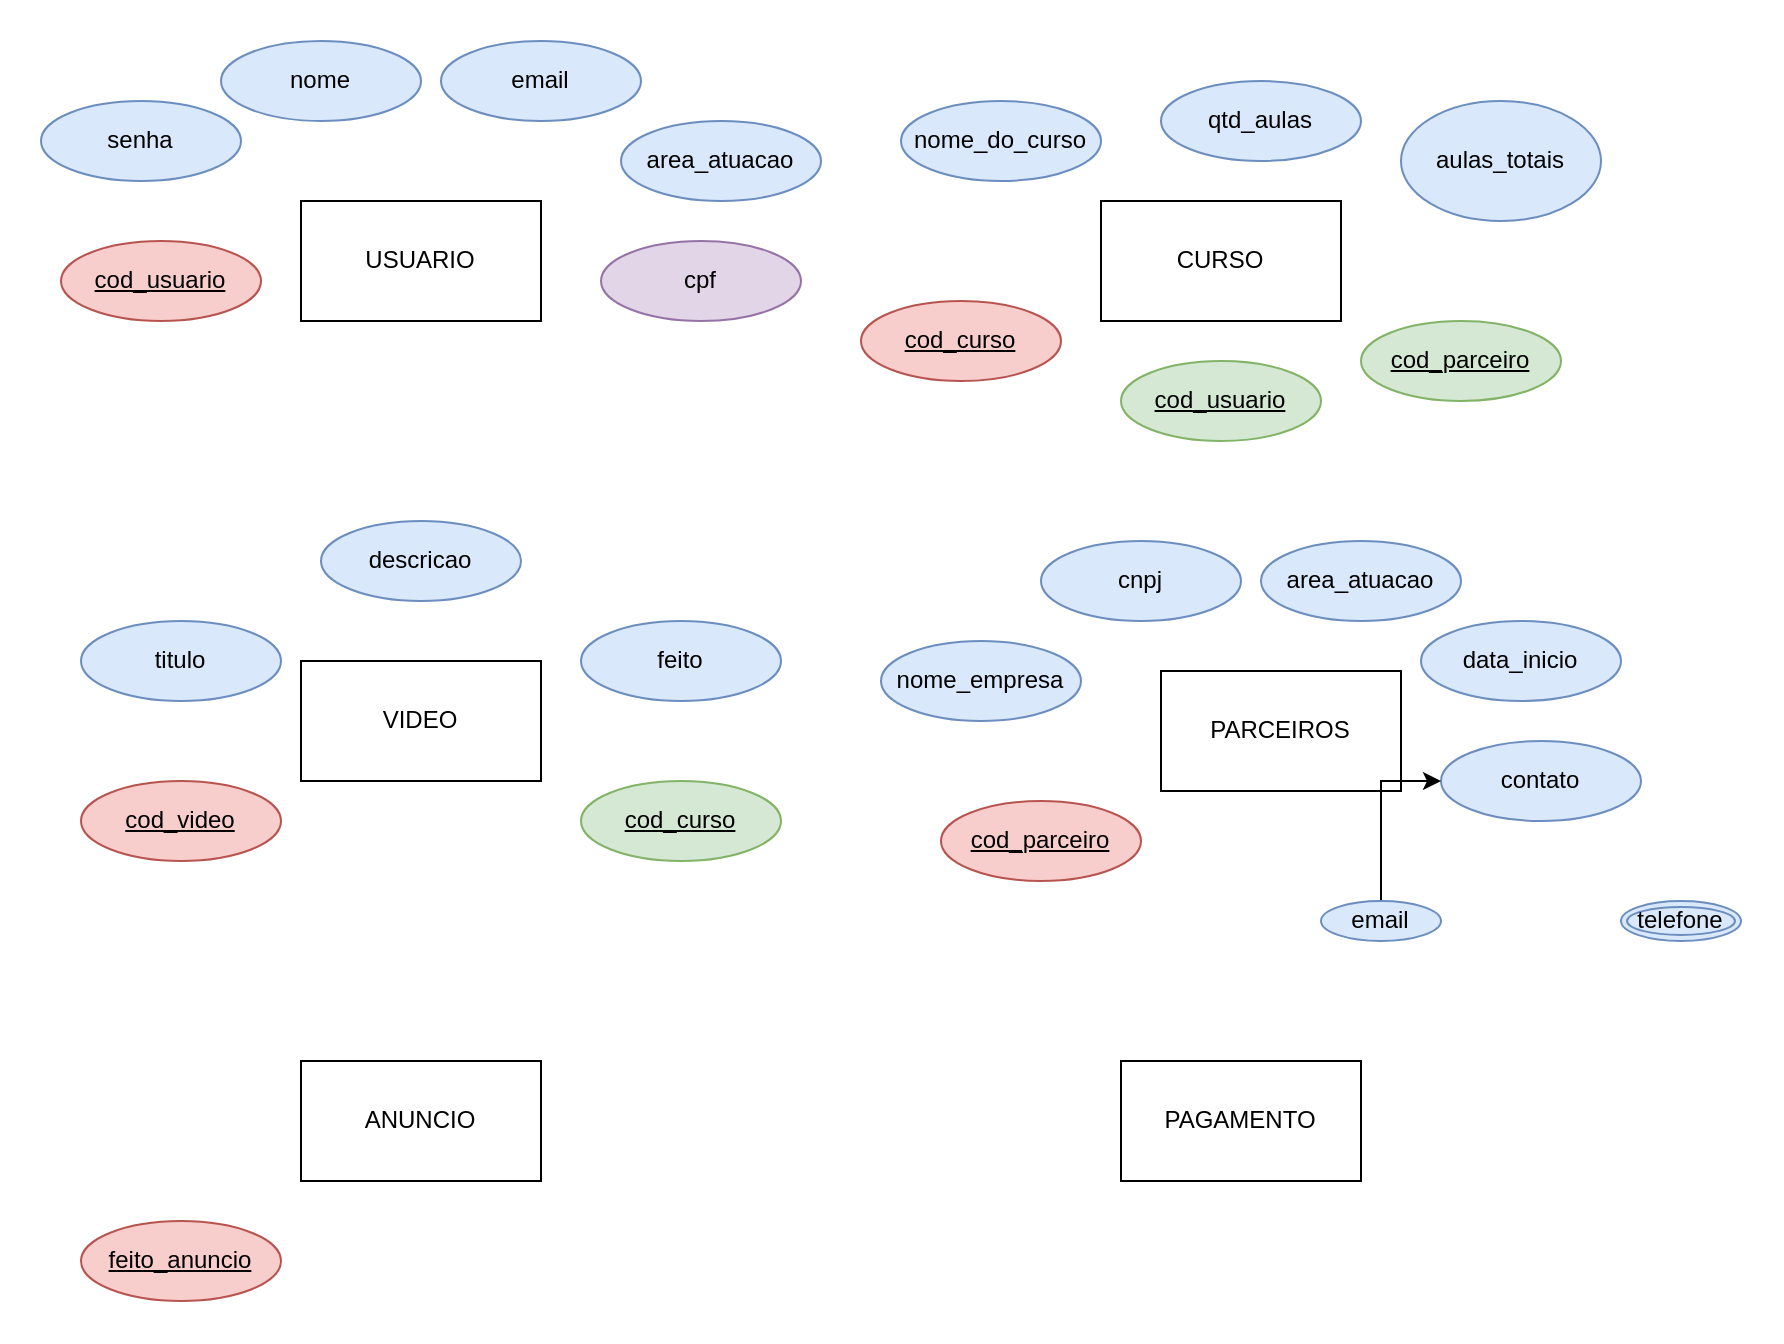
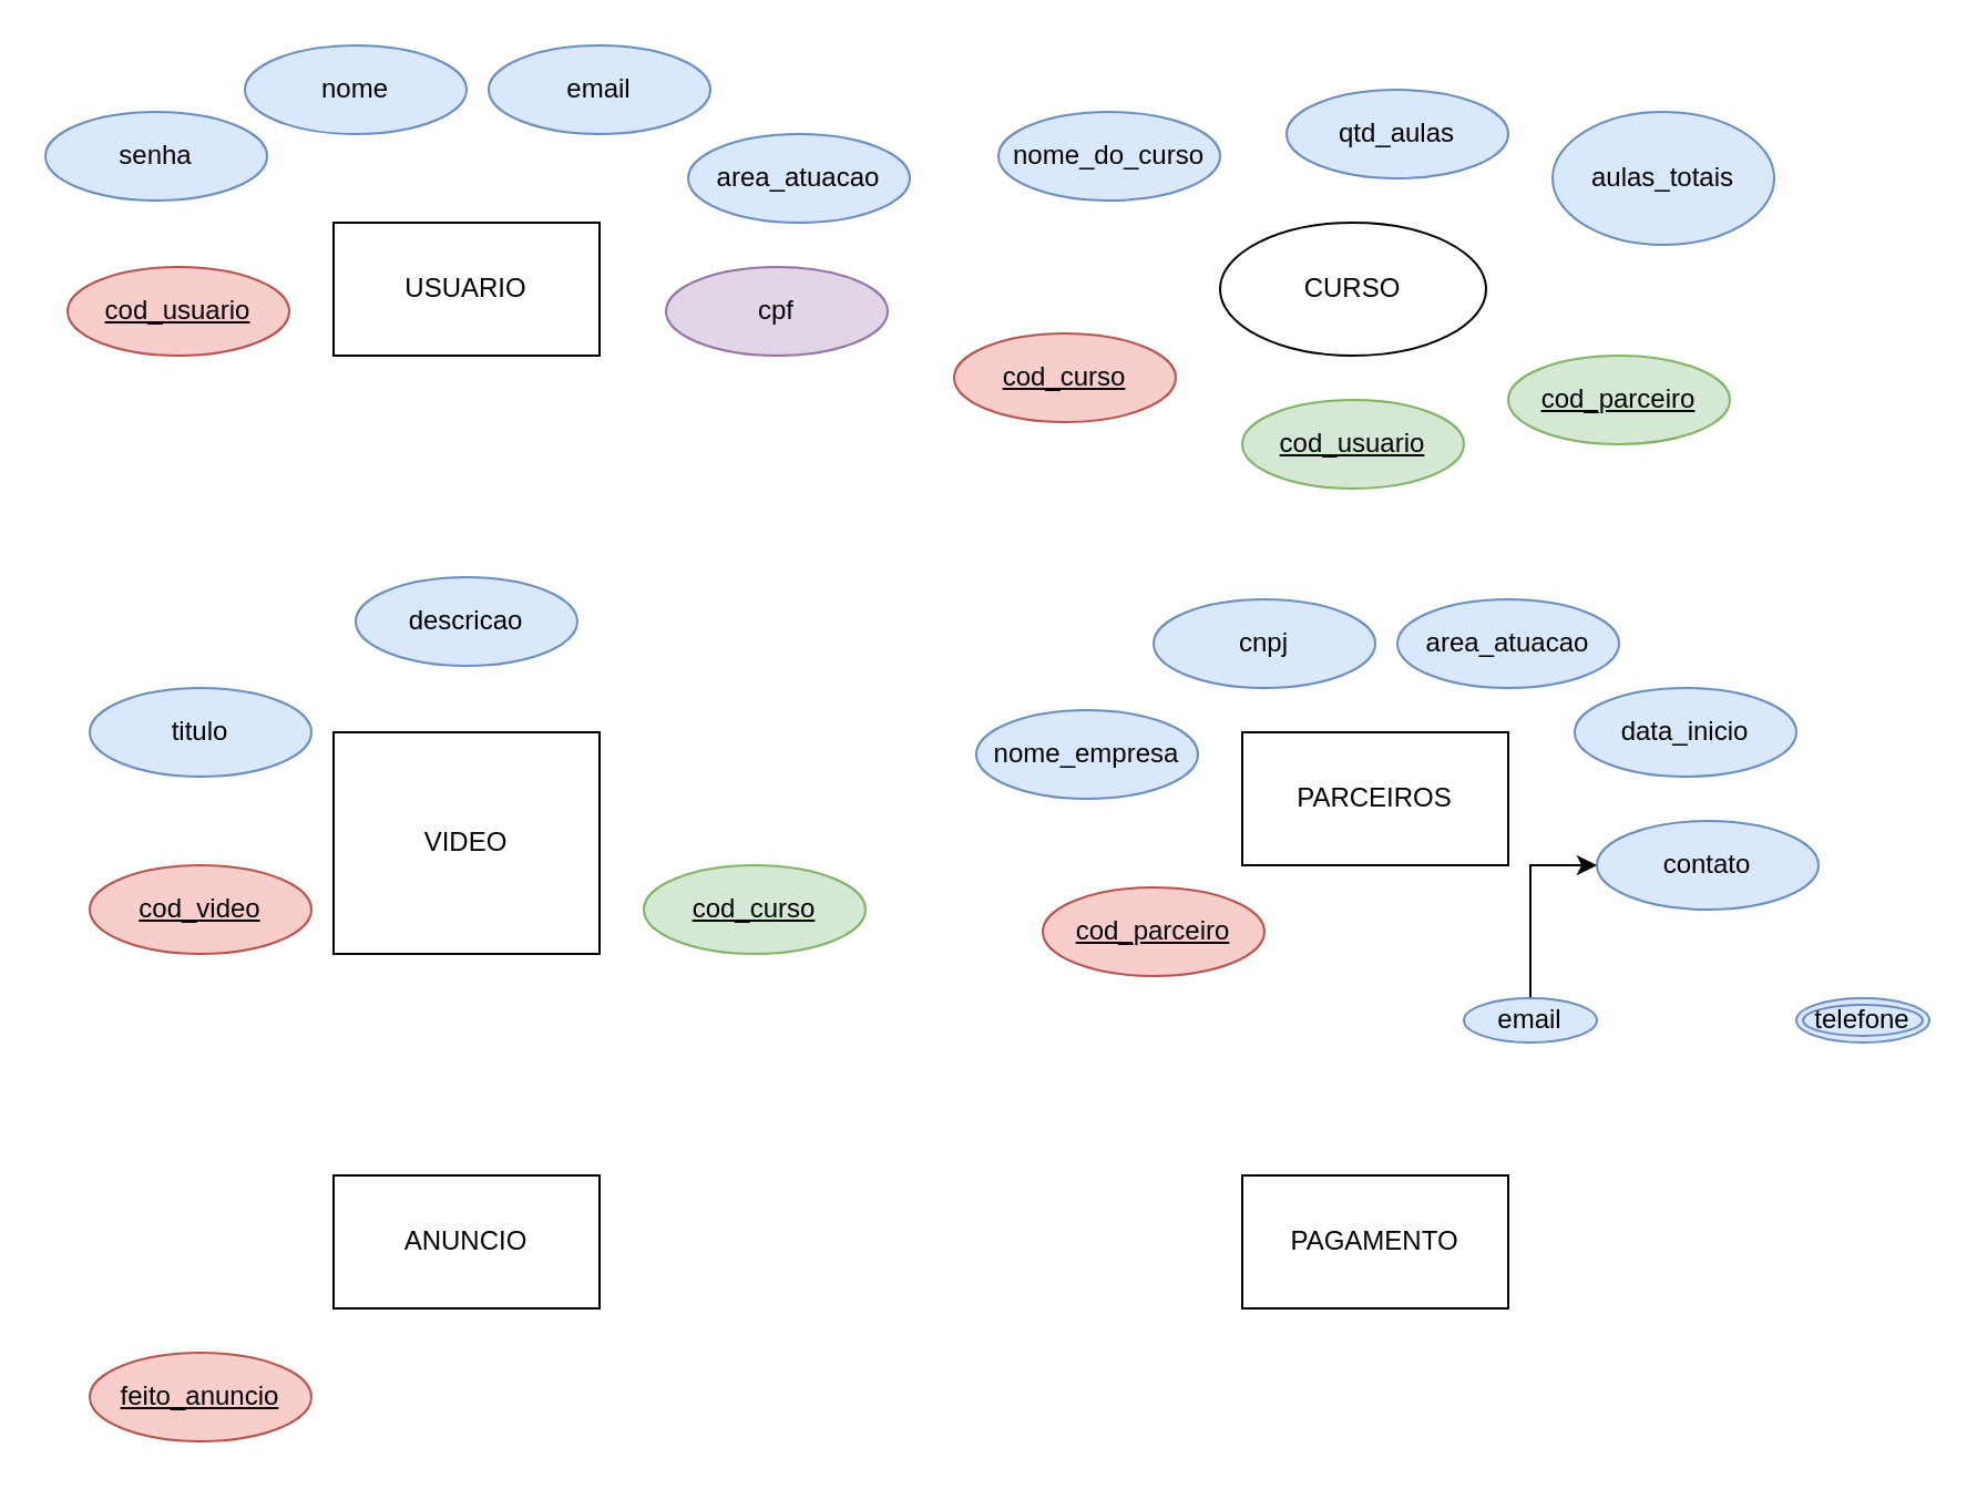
- <mxCell id="8" value="CURSO" style="rounded=0;whiteSpace=wrap;html=1;" vertex="1" parent="1"><mxGeometry x="550" y="100" width="120" height="60" as="geometry" /></mxCell>
+ <mxCell id="8" value="CURSO" style="ellipse;whiteSpace=wrap;html=1;" vertex="1" parent="1"><mxGeometry x="550" y="100" width="120" height="60" as="geometry" /></mxCell>
- <mxCell id="17" value="feito" style="ellipse;whiteSpace=wrap;html=1;align=center;fillColor=#dae8fc;strokeColor=#6c8ebf;" vertex="1" parent="1"><mxGeometry x="290" y="310" width="100" height="40" as="geometry" /></mxCell>
- <mxCell id="13" value="VIDEO" style="rounded=0;whiteSpace=wrap;html=1;" vertex="1" parent="1"><mxGeometry x="150" y="330" width="120" height="60" as="geometry" /></mxCell>
+ <mxCell id="13" value="VIDEO" style="rounded=0;whiteSpace=wrap;html=1;" vertex="1" parent="1"><mxGeometry x="150" y="330" width="120" height="100" as="geometry" /></mxCell>
- <mxCell id="18" value="PARCEIROS" style="rounded=0;whiteSpace=wrap;html=1;" vertex="1" parent="1"><mxGeometry x="580" y="335" width="120" height="60" as="geometry" /></mxCell>
+ <mxCell id="18" value="PARCEIROS" style="rounded=0;whiteSpace=wrap;html=1;" vertex="1" parent="1"><mxGeometry x="560" y="330" width="120" height="60" as="geometry" /></mxCell>
